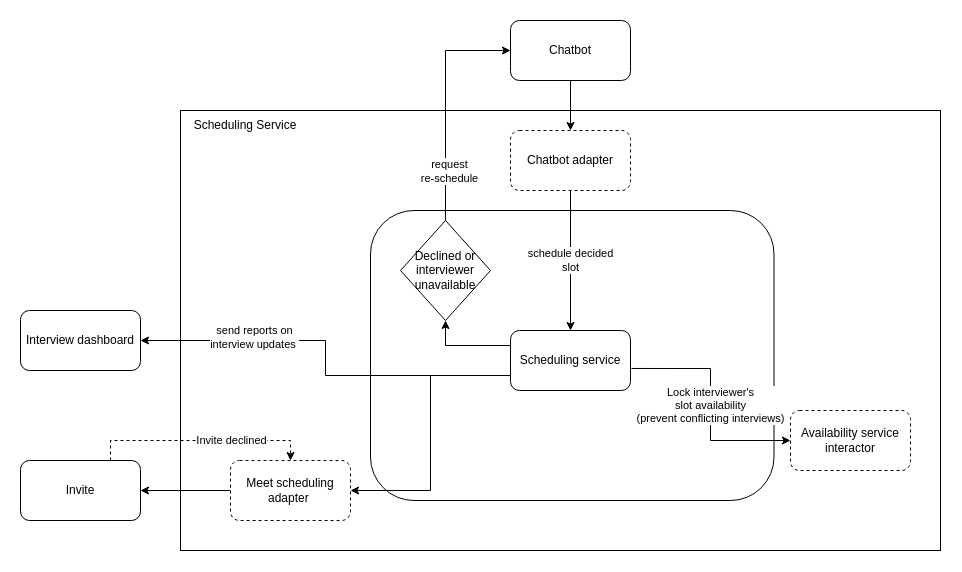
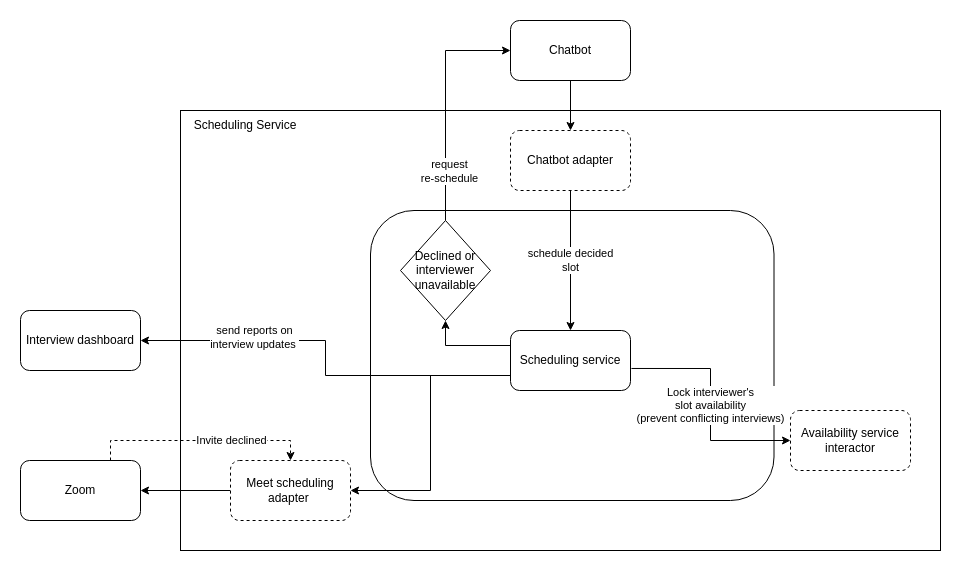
- <mxCell id="12" value="Invite" style="rounded=1;whiteSpace=wrap;html=1;" vertex="1" parent="1"><mxGeometry x="20" y="460" width="120" height="60" as="geometry" /></mxCell>
+ <mxCell id="12" value="Zoom" style="rounded=1;whiteSpace=wrap;html=1;" vertex="1" parent="1"><mxGeometry x="20" y="460" width="120" height="60" as="geometry" /></mxCell>
